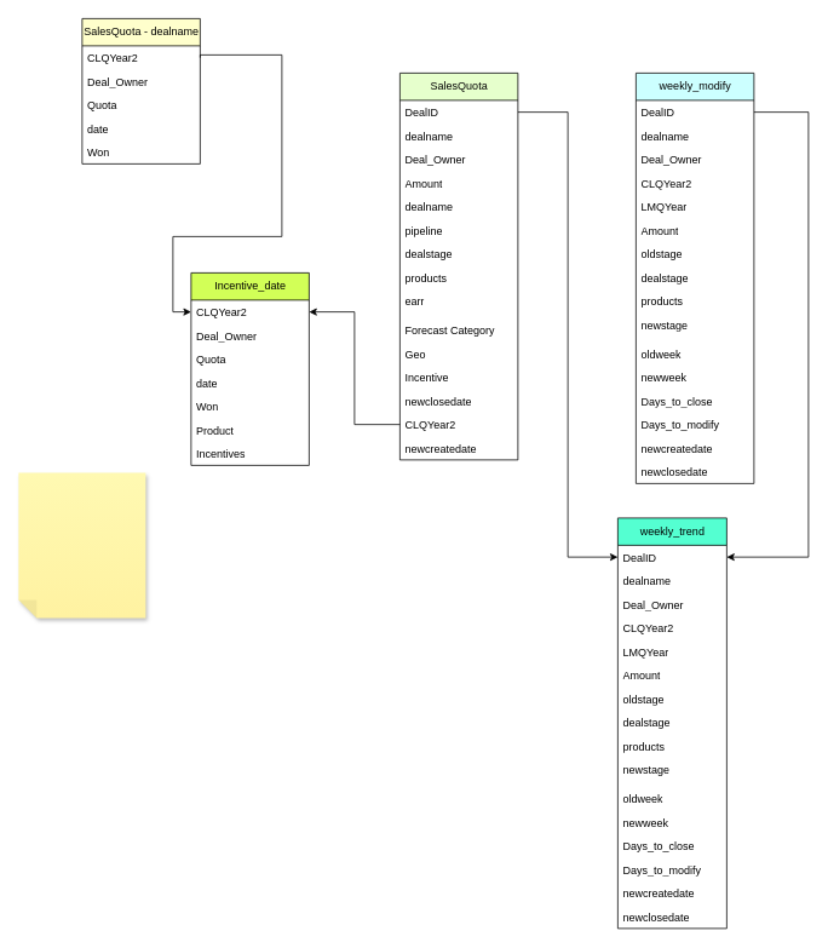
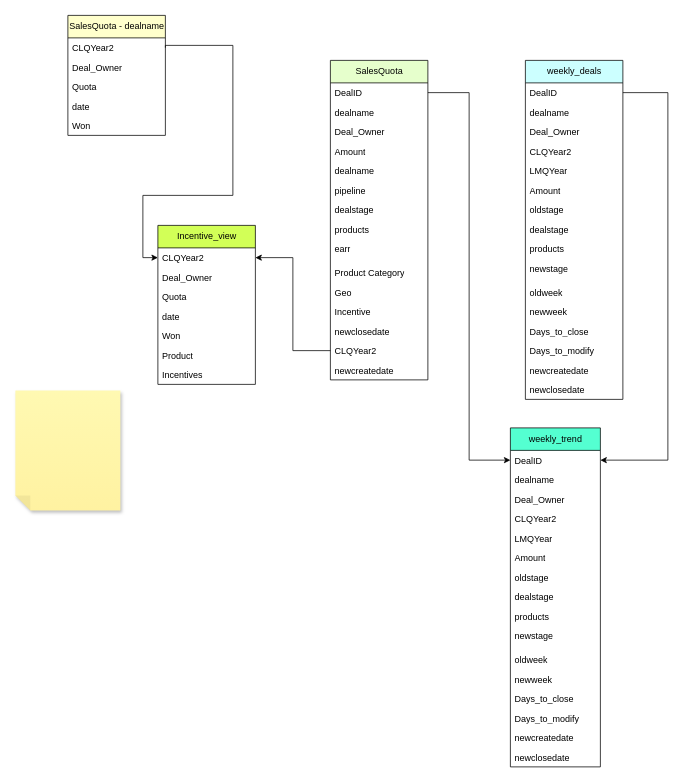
- <mxCell id="24" value="weekly_modify" style="swimlane;fontStyle=0;childLayout=stackLayout;horizontal=1;startSize=30;fillColor=#CCFFFF;horizontalStack=0;resizeParent=1;resizeParentMax=0;resizeLast=0;collapsible=1;marginBottom=0;html=1;" vertex="1" parent="1"><mxGeometry x="700" y="80" width="130" height="452" as="geometry"><mxRectangle x="220" y="40" width="120" height="30" as="alternateBounds" /></mxGeometry></mxCell>
+ <mxCell id="24" value="weekly_deals" style="swimlane;fontStyle=0;childLayout=stackLayout;horizontal=1;startSize=30;fillColor=#CCFFFF;horizontalStack=0;resizeParent=1;resizeParentMax=0;resizeLast=0;collapsible=1;marginBottom=0;html=1;" vertex="1" parent="1"><mxGeometry x="700" y="80" width="130" height="452" as="geometry"><mxRectangle x="220" y="40" width="120" height="30" as="alternateBounds" /></mxGeometry></mxCell>
- <mxCell id="43" value="Incentive_date" style="swimlane;fontStyle=0;childLayout=stackLayout;horizontal=1;startSize=30;fillColor=#D2FF57;horizontalStack=0;resizeParent=1;resizeParentMax=0;resizeLast=0;collapsible=1;marginBottom=0;html=1;" vertex="1" parent="1"><mxGeometry x="210" y="300" width="130" height="212" as="geometry"><mxRectangle x="220" y="40" width="120" height="30" as="alternateBounds" /></mxGeometry></mxCell>
+ <mxCell id="43" value="Incentive_view" style="swimlane;fontStyle=0;childLayout=stackLayout;horizontal=1;startSize=30;fillColor=#D2FF57;horizontalStack=0;resizeParent=1;resizeParentMax=0;resizeLast=0;collapsible=1;marginBottom=0;html=1;" vertex="1" parent="1"><mxGeometry x="210" y="300" width="130" height="212" as="geometry"><mxRectangle x="220" y="40" width="120" height="30" as="alternateBounds" /></mxGeometry></mxCell>
- <mxCell id="12" value="Forecast Category" style="text;strokeColor=none;fillColor=none;align=left;verticalAlign=top;spacingLeft=4;spacingRight=4;overflow=hidden;rotatable=0;points=[[0,0.5],[1,0.5]];portConstraint=eastwest;whiteSpace=wrap;html=1;" vertex="1" parent="2"><mxGeometry y="270" width="130" height="26" as="geometry" /></mxCell>
+ <mxCell id="12" value="Product Category" style="text;strokeColor=none;fillColor=none;align=left;verticalAlign=top;spacingLeft=4;spacingRight=4;overflow=hidden;rotatable=0;points=[[0,0.5],[1,0.5]];portConstraint=eastwest;whiteSpace=wrap;html=1;" vertex="1" parent="2"><mxGeometry y="270" width="130" height="26" as="geometry" /></mxCell>
